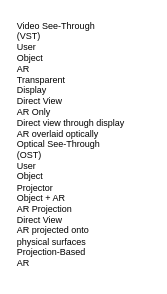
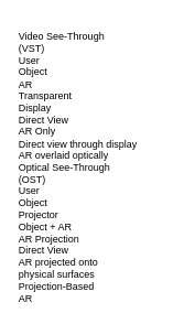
- <mxCell id="2" value="Video See-Through&#10;(VST)&#10;User&#10;Object&#10;AR&#10;Transparent&#10;Display&#10;Direct View&#10;AR Only&#10;Direct view through display&#10;AR overlaid optically&#10;Optical See-Through&#10;(OST)&#10;User&#10;Object&#10;Projector&#10;Object + AR&#10;AR Projection&#10;Direct View&#10;AR projected onto&#10;physical surfaces&#10;Projection-Based&#10;AR" style="text;whiteSpace=wrap;" vertex="1" parent="1"><mxGeometry x="20" y="20" width="180" height="350" as="geometry" /></mxCell>
+ <mxCell id="2" value="Video See-Through&#10;(VST)&#10;User&#10;Object&#10;AR&#10;Transparent&#10;Display&#10;Direct View&#10;AR Only&#10;Direct view through display&#10;AR overlaid optically&#10;Optical See-Through&#10;(OST)&#10;User&#10;Object&#10;Projector&#10;Object + AR&#10;AR Projection&#10;Direct View&#10;AR projected onto&#10;physical surfaces&#10;Projection-Based&#10;AR" style="text;whiteSpace=wrap;" vertex="1" parent="1"><mxGeometry x="20" y="30" width="180" height="350" as="geometry" /></mxCell>
